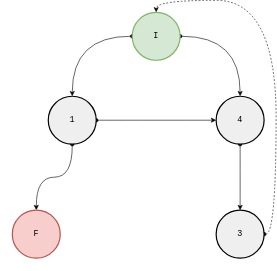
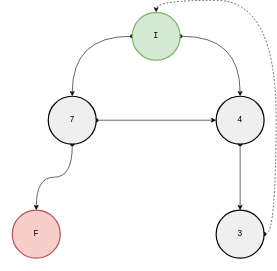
- <mxCell id="7" value="1" style="ellipse;whiteSpace=wrap;html=1;aspect=fixed;strokeColor=#000000;strokeWidth=2;fillColor=#EFEFEF;fontFamily=Courier New;fontSize=14;fontColor=#000000;align=center;" parent="1" vertex="1"><mxGeometry x="80" y="160" width="80" height="80" as="geometry" /></mxCell>
+ <mxCell id="7" value="7" style="ellipse;whiteSpace=wrap;html=1;aspect=fixed;strokeColor=#000000;strokeWidth=2;fillColor=#EFEFEF;fontFamily=Courier New;fontSize=14;fontColor=#000000;align=center;" parent="1" vertex="1"><mxGeometry x="80" y="160" width="80" height="80" as="geometry" /></mxCell>
